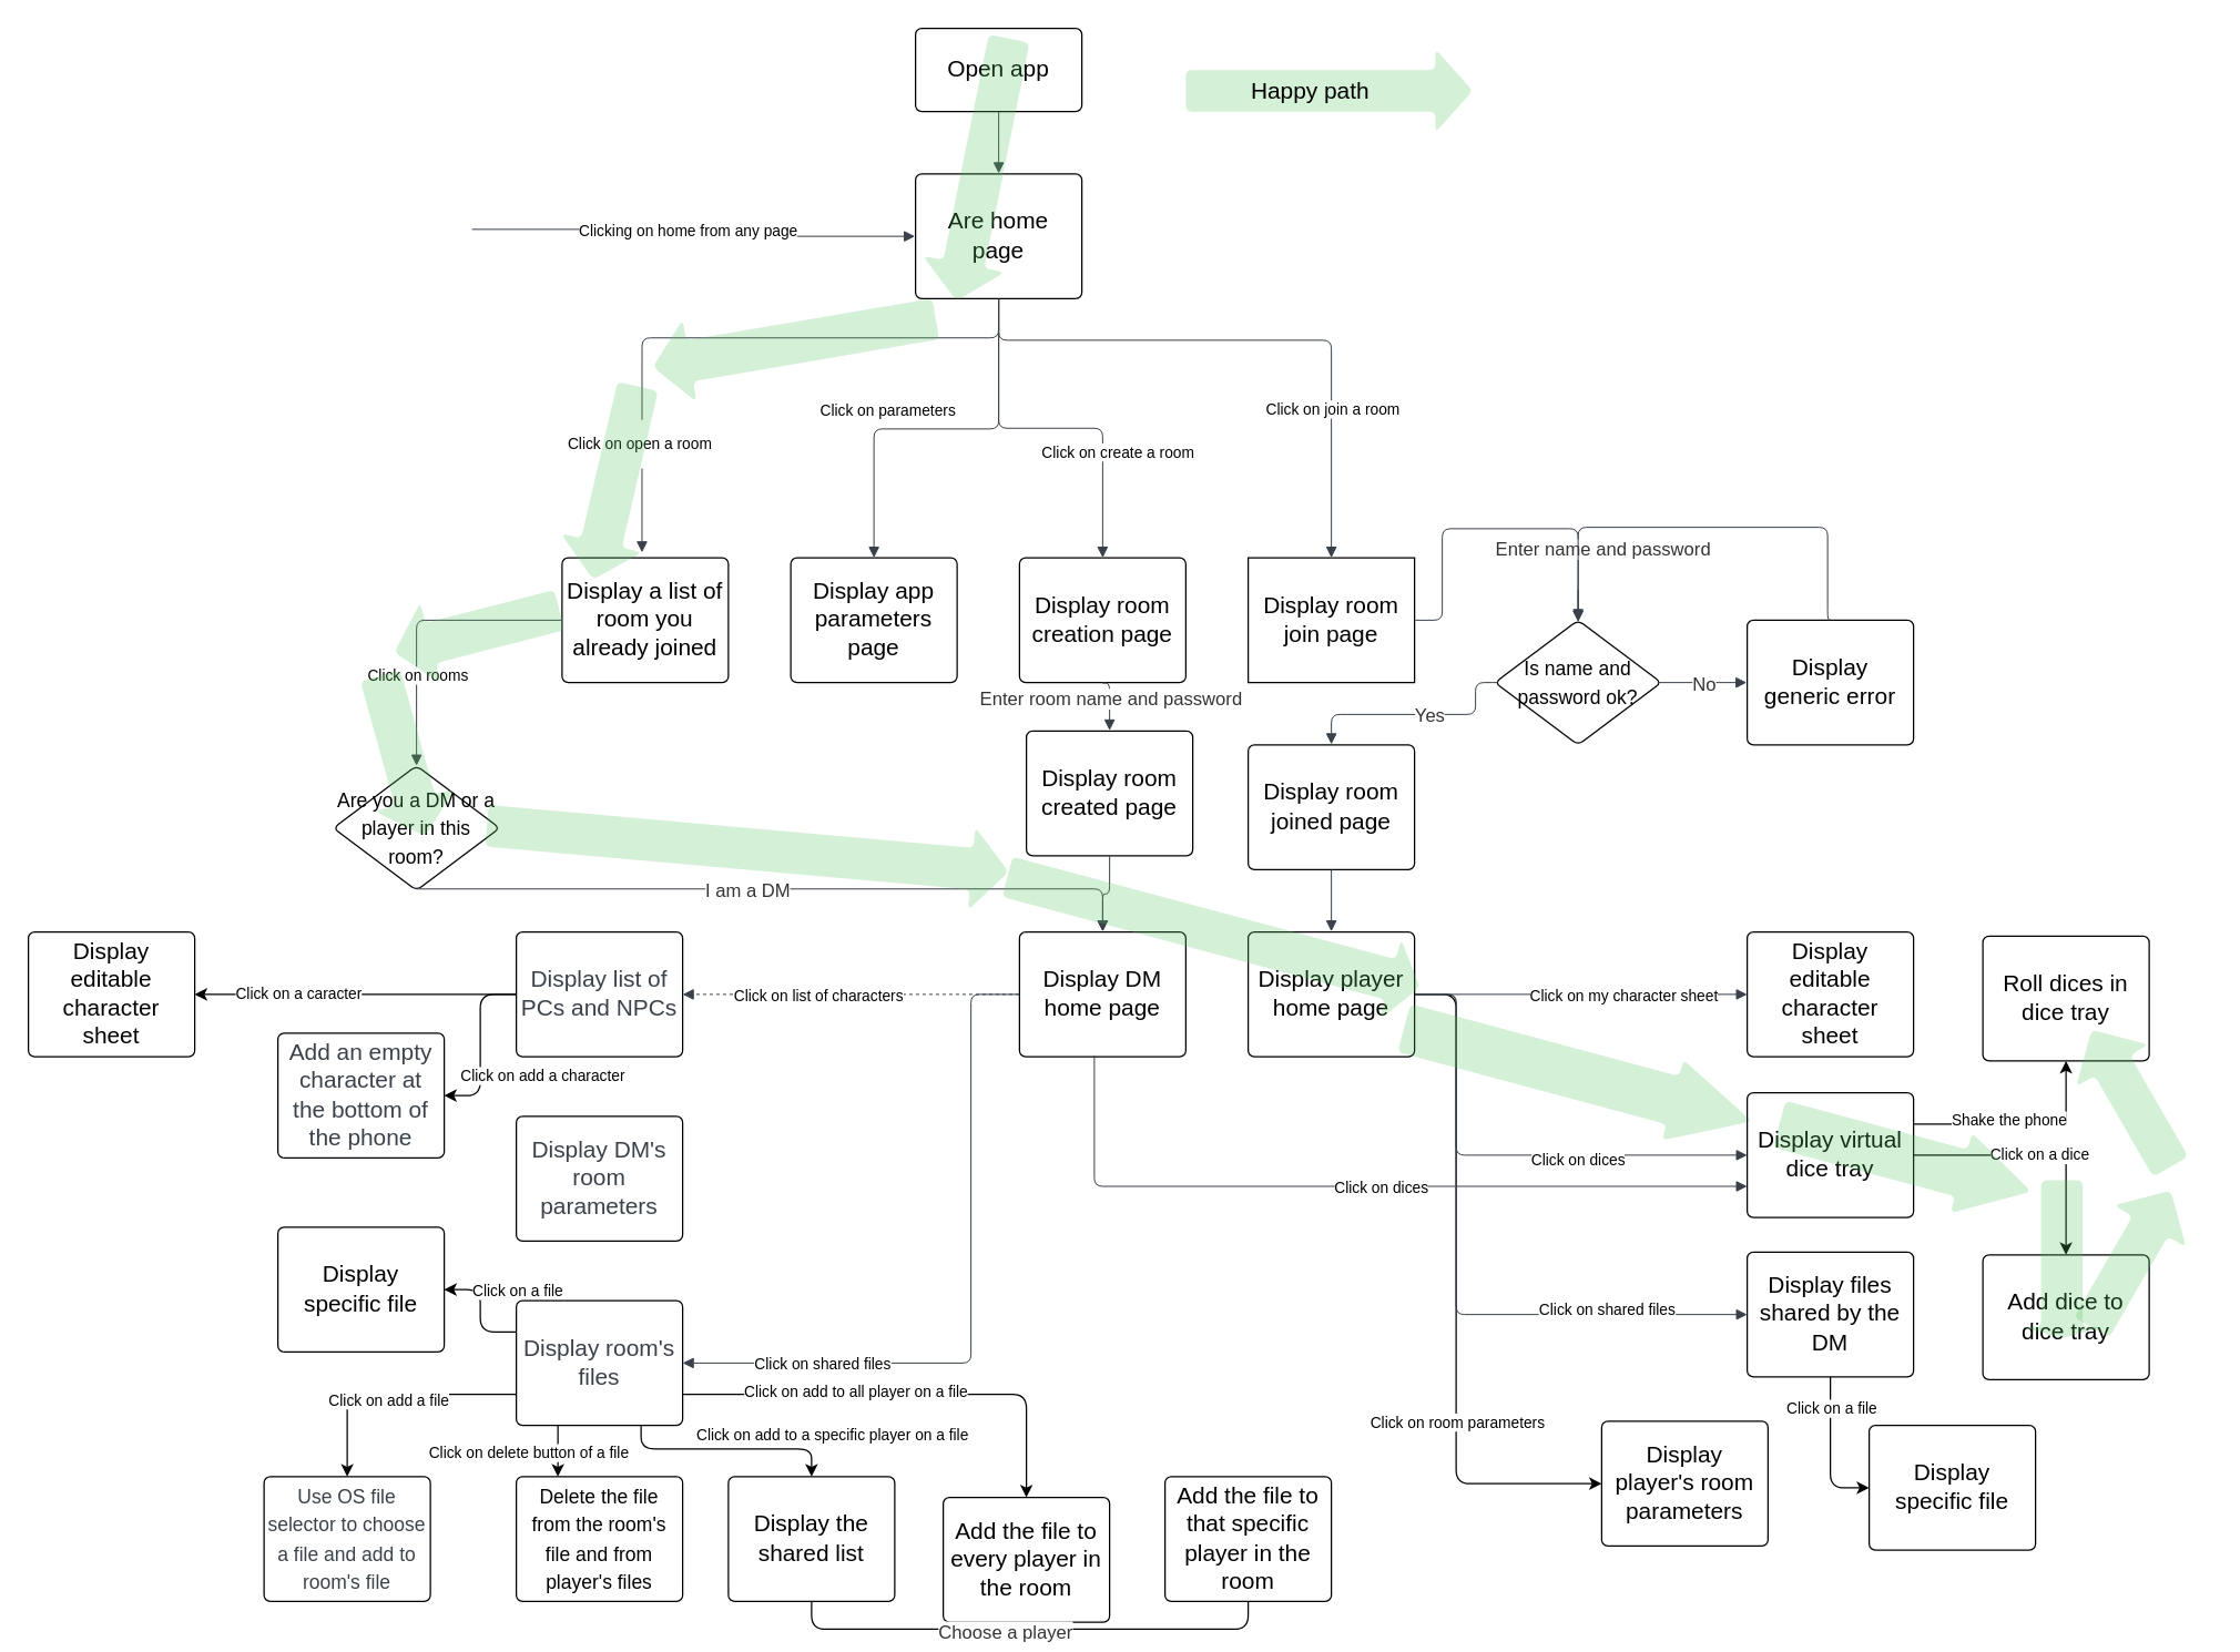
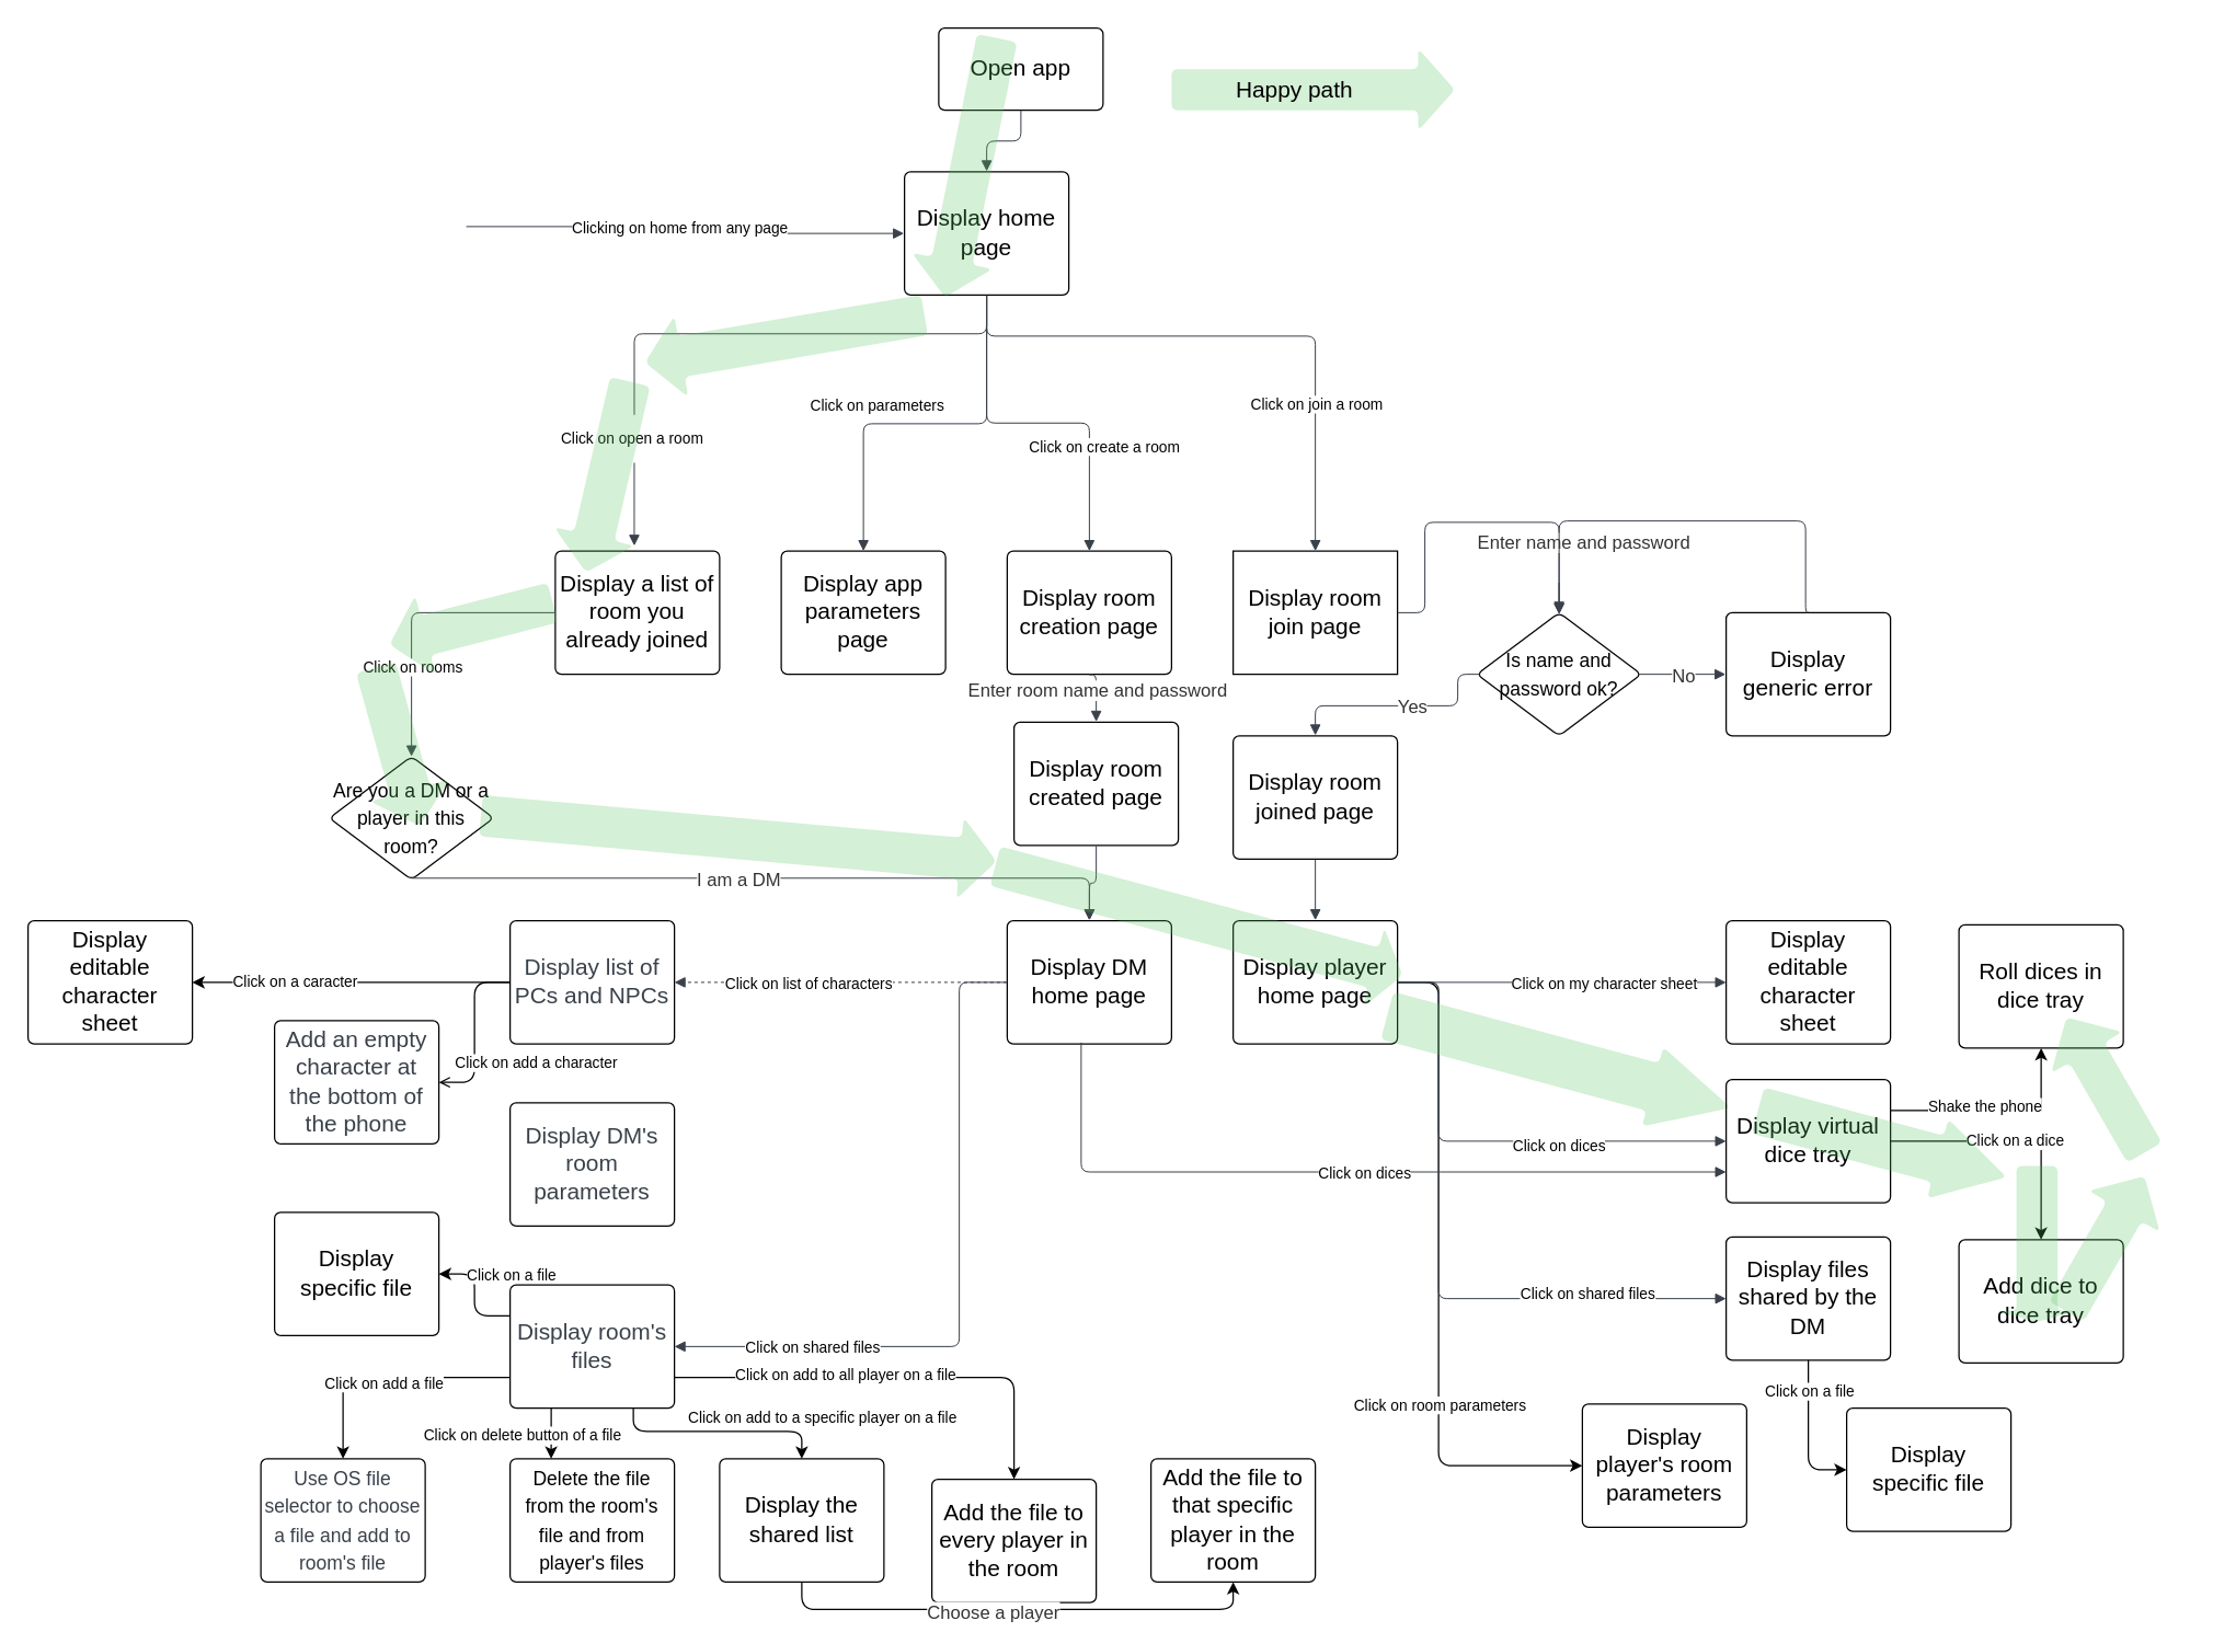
- <mxCell id="2" value="Open app" style="html=1;overflow=block;blockSpacing=1;whiteSpace=wrap;fontSize=16.7;spacing=3.8;strokeColor=#000000;rounded=1;absoluteArcSize=1;arcSize=9;fillColor=none;strokeWidth=NaN;lucidId=I1YcXf_clXKE;" parent="1" vertex="1"><mxGeometry x="660" y="20" width="120" height="60" as="geometry" /></mxCell>
+ <mxCell id="2" value="Open app" style="html=1;overflow=block;blockSpacing=1;whiteSpace=wrap;fontSize=16.7;spacing=3.8;strokeColor=#000000;rounded=1;absoluteArcSize=1;arcSize=9;fillColor=none;strokeWidth=NaN;lucidId=I1YcXf_clXKE;" parent="1" vertex="1"><mxGeometry x="685" y="20" width="120" height="60" as="geometry" /></mxCell>
- <mxCell id="3" value="Are home page" style="html=1;overflow=block;blockSpacing=1;whiteSpace=wrap;fontSize=16.7;spacing=3.8;strokeColor=#000000;rounded=1;absoluteArcSize=1;arcSize=9;fillColor=none;strokeWidth=NaN;lucidId=O3YcoPPm8WB0;" parent="1" vertex="1"><mxGeometry x="660" width="120" height="90" as="geometry" y="125" /></mxCell>
+ <mxCell id="3" value="Display home page" style="html=1;overflow=block;blockSpacing=1;whiteSpace=wrap;fontSize=16.7;spacing=3.8;strokeColor=#000000;rounded=1;absoluteArcSize=1;arcSize=9;fillColor=none;strokeWidth=NaN;lucidId=O3YcoPPm8WB0;" parent="1" vertex="1"><mxGeometry x="660" width="120" height="90" as="geometry" y="125" /></mxCell>
- <mxCell id="77" style="edgeStyle=orthogonalEdgeStyle;rounded=1;orthogonalLoop=1;jettySize=auto;html=1;exitX=0;exitY=0.5;exitDx=0;exitDy=0;entryX=1;entryY=0.5;entryDx=0;entryDy=0;curved=0;" edge="1" parent="1" source="79" target="91"><mxGeometry relative="1" as="geometry" /></mxCell>
+ <mxCell id="77" style="edgeStyle=orthogonalEdgeStyle;rounded=1;orthogonalLoop=1;jettySize=auto;html=1;exitX=0;exitY=0.5;exitDx=0;exitDy=0;entryX=1;entryY=0.5;entryDx=0;entryDy=0;curved=0;endArrow=open;" edge="1" parent="1" source="79" target="91"><mxGeometry relative="1" as="geometry" /></mxCell>
- <mxCell id="104" style="edgeStyle=orthogonalEdgeStyle;rounded=1;orthogonalLoop=1;jettySize=auto;html=1;exitX=0.5;exitY=1;exitDx=0;exitDy=0;entryX=0.5;entryY=1;entryDx=0;entryDy=0;curved=0;endArrow=none;" edge="1" parent="1" source="106" target="107"><mxGeometry relative="1" as="geometry"><mxPoint x="900" y="1195" as="targetPoint" /></mxGeometry></mxCell>
+ <mxCell id="104" style="edgeStyle=orthogonalEdgeStyle;rounded=1;orthogonalLoop=1;jettySize=auto;html=1;exitX=0.5;exitY=1;exitDx=0;exitDy=0;entryX=0.5;entryY=1;entryDx=0;entryDy=0;curved=0;" edge="1" parent="1" source="106" target="107"><mxGeometry relative="1" as="geometry"><mxPoint x="900" y="1195" as="targetPoint" /></mxGeometry></mxCell>
